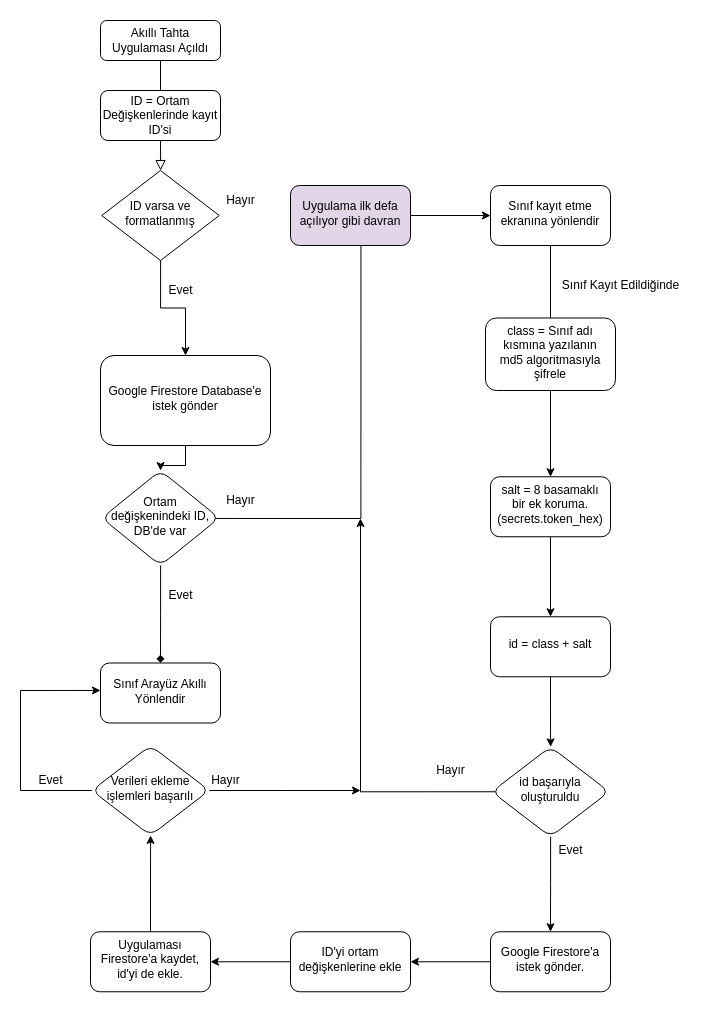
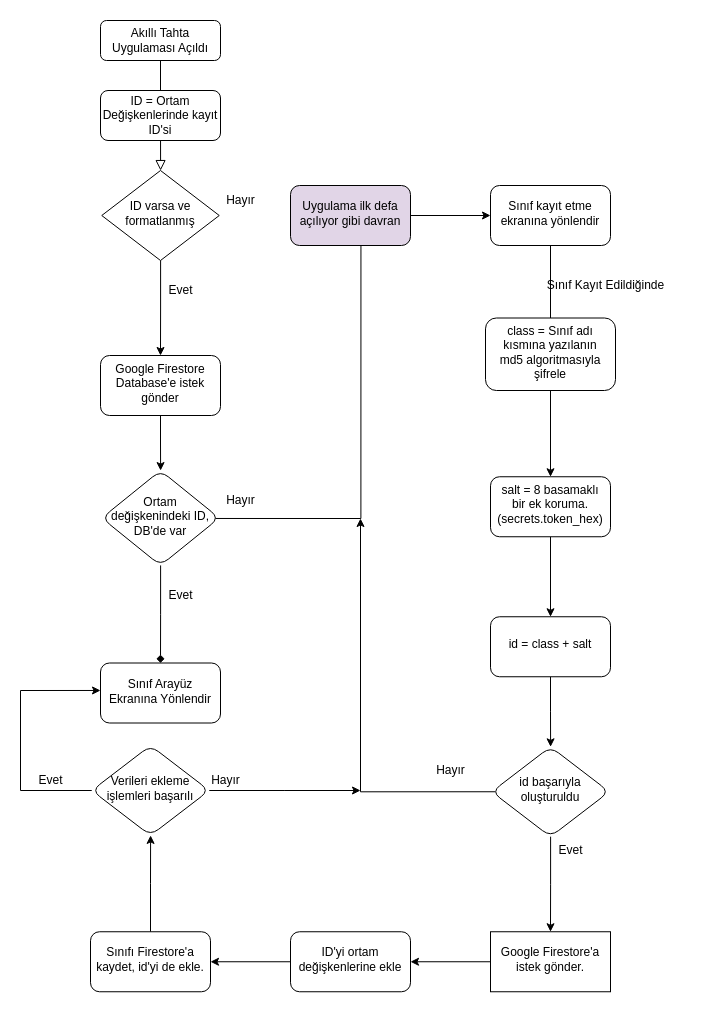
- <mxCell id="22" value="Sınıf Kayıt Edildiğinde" style="text;html=1;align=center;verticalAlign=middle;resizable=0;points=[];autosize=1;strokeColor=none;fillColor=none;" vertex="1" parent="1"><mxGeometry x="550" y="270" width="140" height="30" as="geometry" /></mxCell>
+ <mxCell id="22" value="Sınıf Kayıt Edildiğinde" style="text;html=1;align=center;verticalAlign=middle;resizable=0;points=[];autosize=1;strokeColor=none;fillColor=none;" vertex="1" parent="1"><mxGeometry x="535" y="270" width="140" height="30" as="geometry" /></mxCell>
- <mxCell id="14" value="Google Firestore Database'e istek gönder" style="rounded=1;whiteSpace=wrap;html=1;shadow=0;strokeWidth=1;spacing=6;spacingTop=-4;" vertex="1" parent="1"><mxGeometry x="100" y="355" width="170" height="90" as="geometry" /></mxCell>
+ <mxCell id="14" value="Google Firestore Database'e istek gönder" style="rounded=1;whiteSpace=wrap;html=1;shadow=0;strokeWidth=1;spacing=6;spacingTop=-4;" vertex="1" parent="1"><mxGeometry x="100" y="355" width="120" height="60" as="geometry" /></mxCell>
- <mxCell id="20" value="Sınıf Arayüz Akıllı Yönlendir" style="whiteSpace=wrap;html=1;rounded=1;shadow=0;strokeWidth=1;spacing=6;spacingTop=-4;" vertex="1" parent="1"><mxGeometry x="100" y="662.5" width="120" height="60" as="geometry" /></mxCell>
+ <mxCell id="20" value="Sınıf Arayüz Ekranına Yönlendir" style="whiteSpace=wrap;html=1;rounded=1;shadow=0;strokeWidth=1;spacing=6;spacingTop=-4;" vertex="1" parent="1"><mxGeometry x="100" y="662.5" width="120" height="60" as="geometry" /></mxCell>
- <mxCell id="38" value="Uygulaması Firestore'a kaydet, id'yi de ekle." style="whiteSpace=wrap;html=1;rounded=1;shadow=0;strokeWidth=1;spacing=6;spacingTop=-4;" vertex="1" parent="1"><mxGeometry x="90" y="931.25" width="120" height="60" as="geometry" /></mxCell>
+ <mxCell id="38" value="Sınıfı Firestore'a kaydet, id'yi de ekle." style="whiteSpace=wrap;html=1;rounded=1;shadow=0;strokeWidth=1;spacing=6;spacingTop=-4;" vertex="1" parent="1"><mxGeometry x="90" y="931.25" width="120" height="60" as="geometry" /></mxCell>
- <mxCell id="34" value="Google Firestore'a istek gönder." style="whiteSpace=wrap;html=1;rounded=1;shadow=0;strokeWidth=1;spacing=6;spacingTop=-4;" vertex="1" parent="1"><mxGeometry x="490" y="931.25" width="120" height="60" as="geometry" /></mxCell>
+ <mxCell id="34" value="Google Firestore'a istek gönder." style="whiteSpace=wrap;html=1;shadow=0;strokeWidth=1;spacing=6;spacingTop=-4;rounded=0;" vertex="1" parent="1"><mxGeometry x="490" y="931.25" width="120" height="60" as="geometry" /></mxCell>
